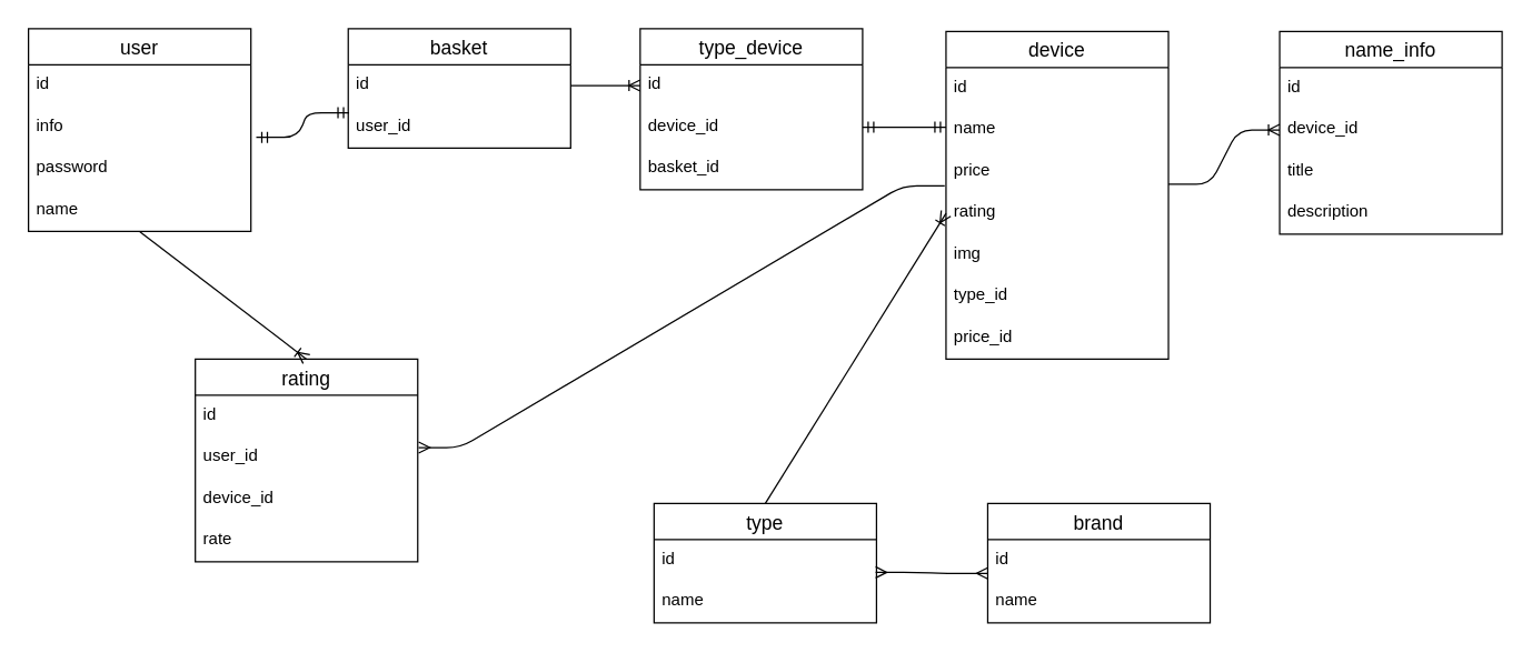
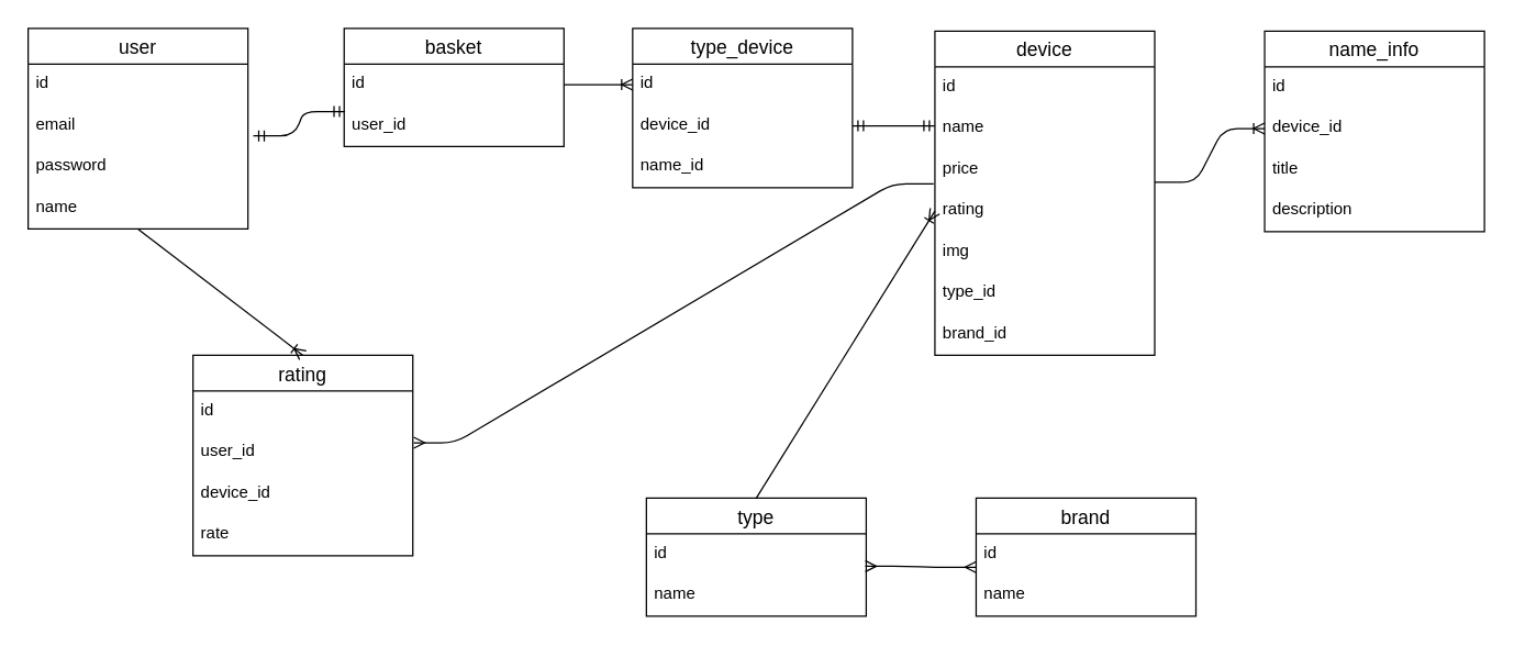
- <mxCell id="4" value="info" style="text;strokeColor=none;fillColor=none;spacingLeft=4;spacingRight=4;overflow=hidden;rotatable=0;points=[[0,0.5],[1,0.5]];portConstraint=eastwest;fontSize=12;" vertex="1" parent="2"><mxGeometry y="56" width="160" height="30" as="geometry" /></mxCell>
+ <mxCell id="4" value="email" style="text;strokeColor=none;fillColor=none;spacingLeft=4;spacingRight=4;overflow=hidden;rotatable=0;points=[[0,0.5],[1,0.5]];portConstraint=eastwest;fontSize=12;" vertex="1" parent="2"><mxGeometry y="56" width="160" height="30" as="geometry" /></mxCell>
- <mxCell id="36" value="basket_id" style="text;strokeColor=none;fillColor=none;spacingLeft=4;spacingRight=4;overflow=hidden;rotatable=0;points=[[0,0.5],[1,0.5]];portConstraint=eastwest;fontSize=12;" vertex="1" parent="33"><mxGeometry y="86" width="160" height="30" as="geometry" /></mxCell>
+ <mxCell id="36" value="name_id" style="text;strokeColor=none;fillColor=none;spacingLeft=4;spacingRight=4;overflow=hidden;rotatable=0;points=[[0,0.5],[1,0.5]];portConstraint=eastwest;fontSize=12;" vertex="1" parent="33"><mxGeometry y="86" width="160" height="30" as="geometry" /></mxCell>
- <mxCell id="18" value="price_id" style="text;strokeColor=none;fillColor=none;spacingLeft=4;spacingRight=4;overflow=hidden;rotatable=0;points=[[0,0.5],[1,0.5]];portConstraint=eastwest;fontSize=12;" vertex="1" parent="11"><mxGeometry y="206" width="160" height="30" as="geometry" /></mxCell>
+ <mxCell id="18" value="brand_id" style="text;strokeColor=none;fillColor=none;spacingLeft=4;spacingRight=4;overflow=hidden;rotatable=0;points=[[0,0.5],[1,0.5]];portConstraint=eastwest;fontSize=12;" vertex="1" parent="11"><mxGeometry y="206" width="160" height="30" as="geometry" /></mxCell>
